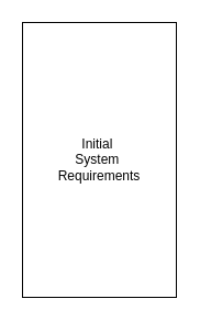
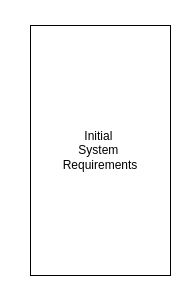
- <mxCell id="2" value="Initial&amp;nbsp;&lt;div&gt;System&amp;nbsp;&lt;div&gt;Requirements&lt;/div&gt;&lt;/div&gt;" style="rounded=0;whiteSpace=wrap;html=1;" vertex="1" parent="1"><mxGeometry x="20" y="20" width="140" height="250" as="geometry" /></mxCell>
+ <mxCell id="2" value="Initial&amp;nbsp;&lt;div&gt;System&amp;nbsp;&lt;div&gt;Requirements&lt;/div&gt;&lt;/div&gt;" style="rounded=0;whiteSpace=wrap;html=1;" vertex="1" parent="1"><mxGeometry x="30" y="25" width="140" height="250" as="geometry" /></mxCell>
